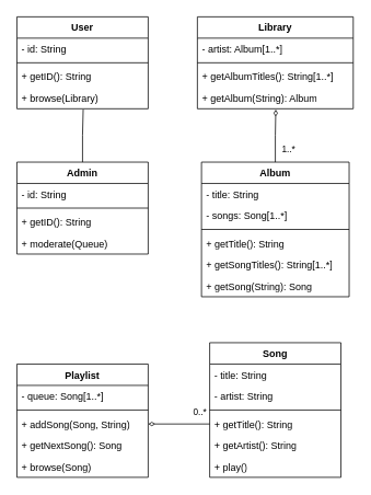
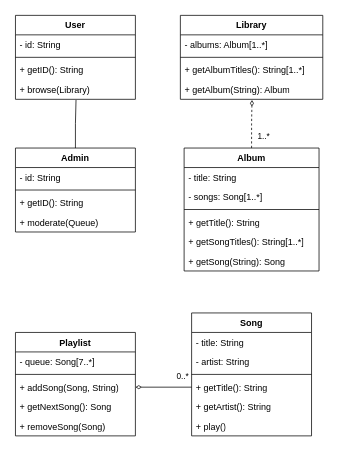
- <mxCell id="13" value="- artist: Album[1..*]" style="text;strokeColor=none;fillColor=none;align=left;verticalAlign=top;spacingLeft=4;spacingRight=4;overflow=hidden;rotatable=0;points=[[0,0.5],[1,0.5]];portConstraint=eastwest;whiteSpace=wrap;html=1;" parent="12" vertex="1"><mxGeometry y="26" width="190" height="26" as="geometry" /></mxCell>
+ <mxCell id="13" value="- albums: Album[1..*]" style="text;strokeColor=none;fillColor=none;align=left;verticalAlign=top;spacingLeft=4;spacingRight=4;overflow=hidden;rotatable=0;points=[[0,0.5],[1,0.5]];portConstraint=eastwest;whiteSpace=wrap;html=1;" parent="12" vertex="1"><mxGeometry y="26" width="190" height="26" as="geometry" /></mxCell>
- <mxCell id="37" style="edgeStyle=orthogonalEdgeStyle;rounded=0;orthogonalLoop=1;jettySize=auto;html=1;entryX=0.503;entryY=1.031;entryDx=0;entryDy=0;entryPerimeter=0;endArrow=diamondThin;endFill=0;" edge="1" parent="1" source="30" target="16"><mxGeometry relative="1" as="geometry" /></mxCell>
+ <mxCell id="37" style="edgeStyle=orthogonalEdgeStyle;rounded=0;orthogonalLoop=1;jettySize=auto;html=1;entryX=0.503;entryY=1.031;entryDx=0;entryDy=0;entryPerimeter=0;endArrow=diamondThin;endFill=0;dashed=1;" edge="1" parent="1" source="30" target="16"><mxGeometry relative="1" as="geometry" /></mxCell>
- <mxCell id="18" value="- queue: Song[1..*]" style="text;strokeColor=none;fillColor=none;align=left;verticalAlign=top;spacingLeft=4;spacingRight=4;overflow=hidden;rotatable=0;points=[[0,0.5],[1,0.5]];portConstraint=eastwest;whiteSpace=wrap;html=1;" parent="17" vertex="1"><mxGeometry y="26" width="160" height="26" as="geometry" /></mxCell>
+ <mxCell id="18" value="- queue: Song[7..*]" style="text;strokeColor=none;fillColor=none;align=left;verticalAlign=top;spacingLeft=4;spacingRight=4;overflow=hidden;rotatable=0;points=[[0,0.5],[1,0.5]];portConstraint=eastwest;whiteSpace=wrap;html=1;" parent="17" vertex="1"><mxGeometry y="26" width="160" height="26" as="geometry" /></mxCell>
- <mxCell id="22" value="+ browse(Song)" style="text;strokeColor=none;fillColor=none;align=left;verticalAlign=top;spacingLeft=4;spacingRight=4;overflow=hidden;rotatable=0;points=[[0,0.5],[1,0.5]];portConstraint=eastwest;whiteSpace=wrap;html=1;" parent="17" vertex="1"><mxGeometry y="112" width="160" height="26" as="geometry" /></mxCell>
+ <mxCell id="22" value="+ removeSong(Song)" style="text;strokeColor=none;fillColor=none;align=left;verticalAlign=top;spacingLeft=4;spacingRight=4;overflow=hidden;rotatable=0;points=[[0,0.5],[1,0.5]];portConstraint=eastwest;whiteSpace=wrap;html=1;" parent="17" vertex="1"><mxGeometry y="112" width="160" height="26" as="geometry" /></mxCell>
